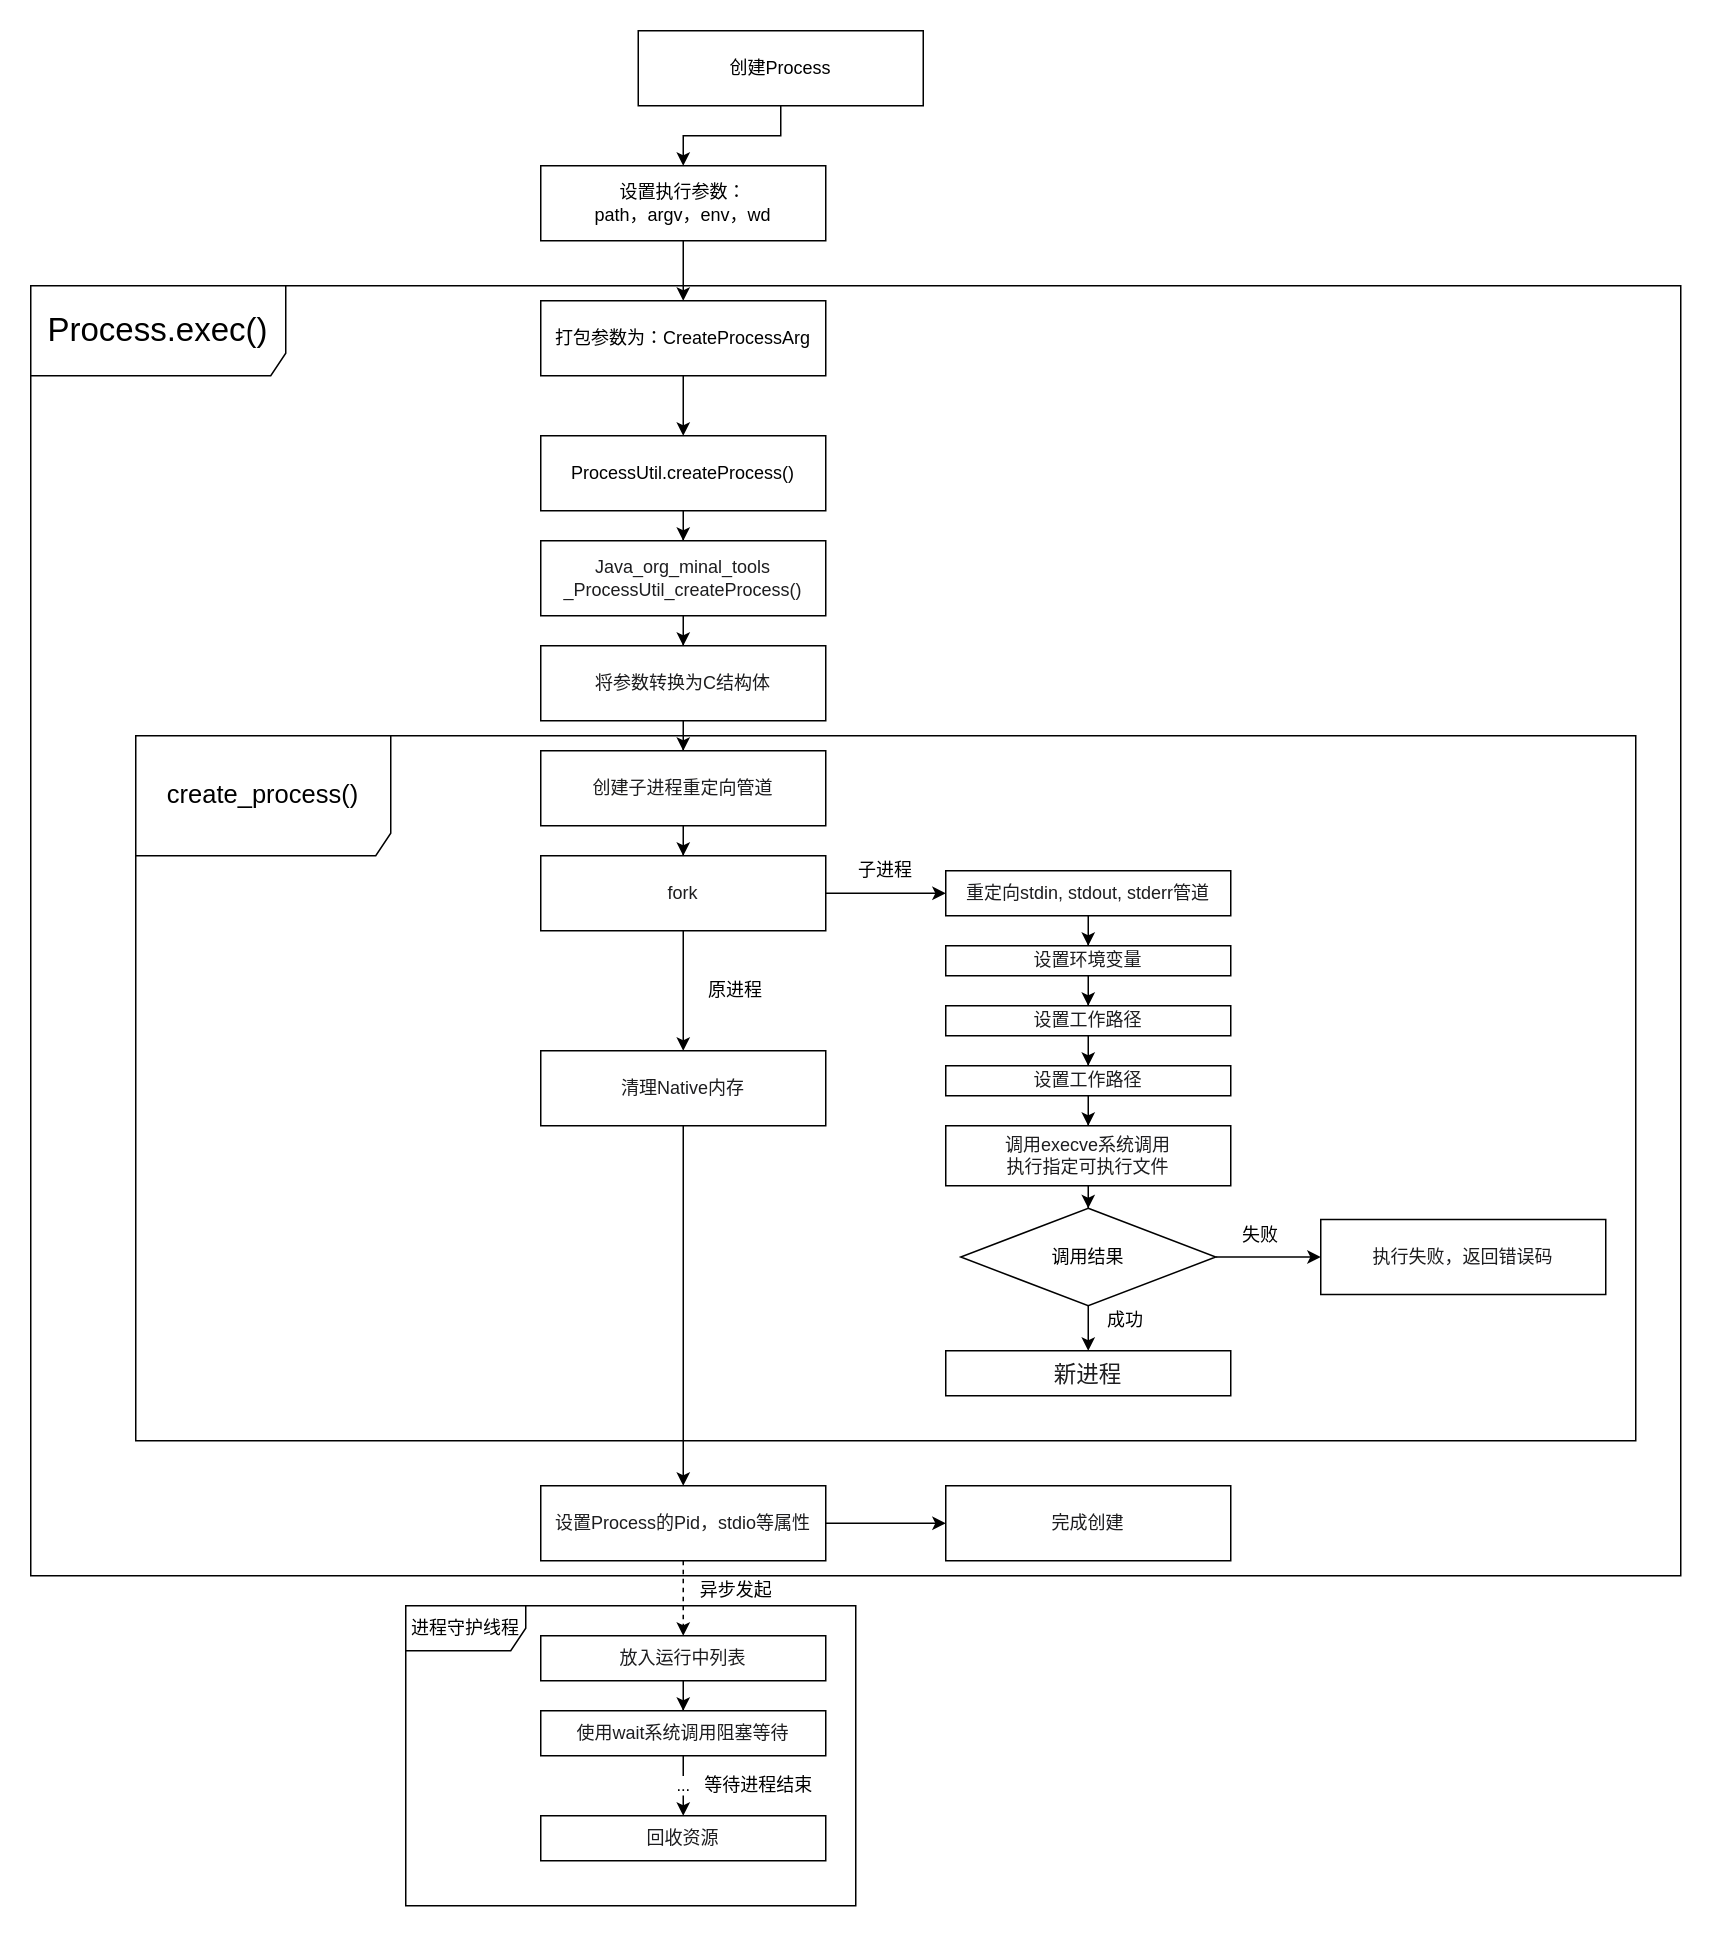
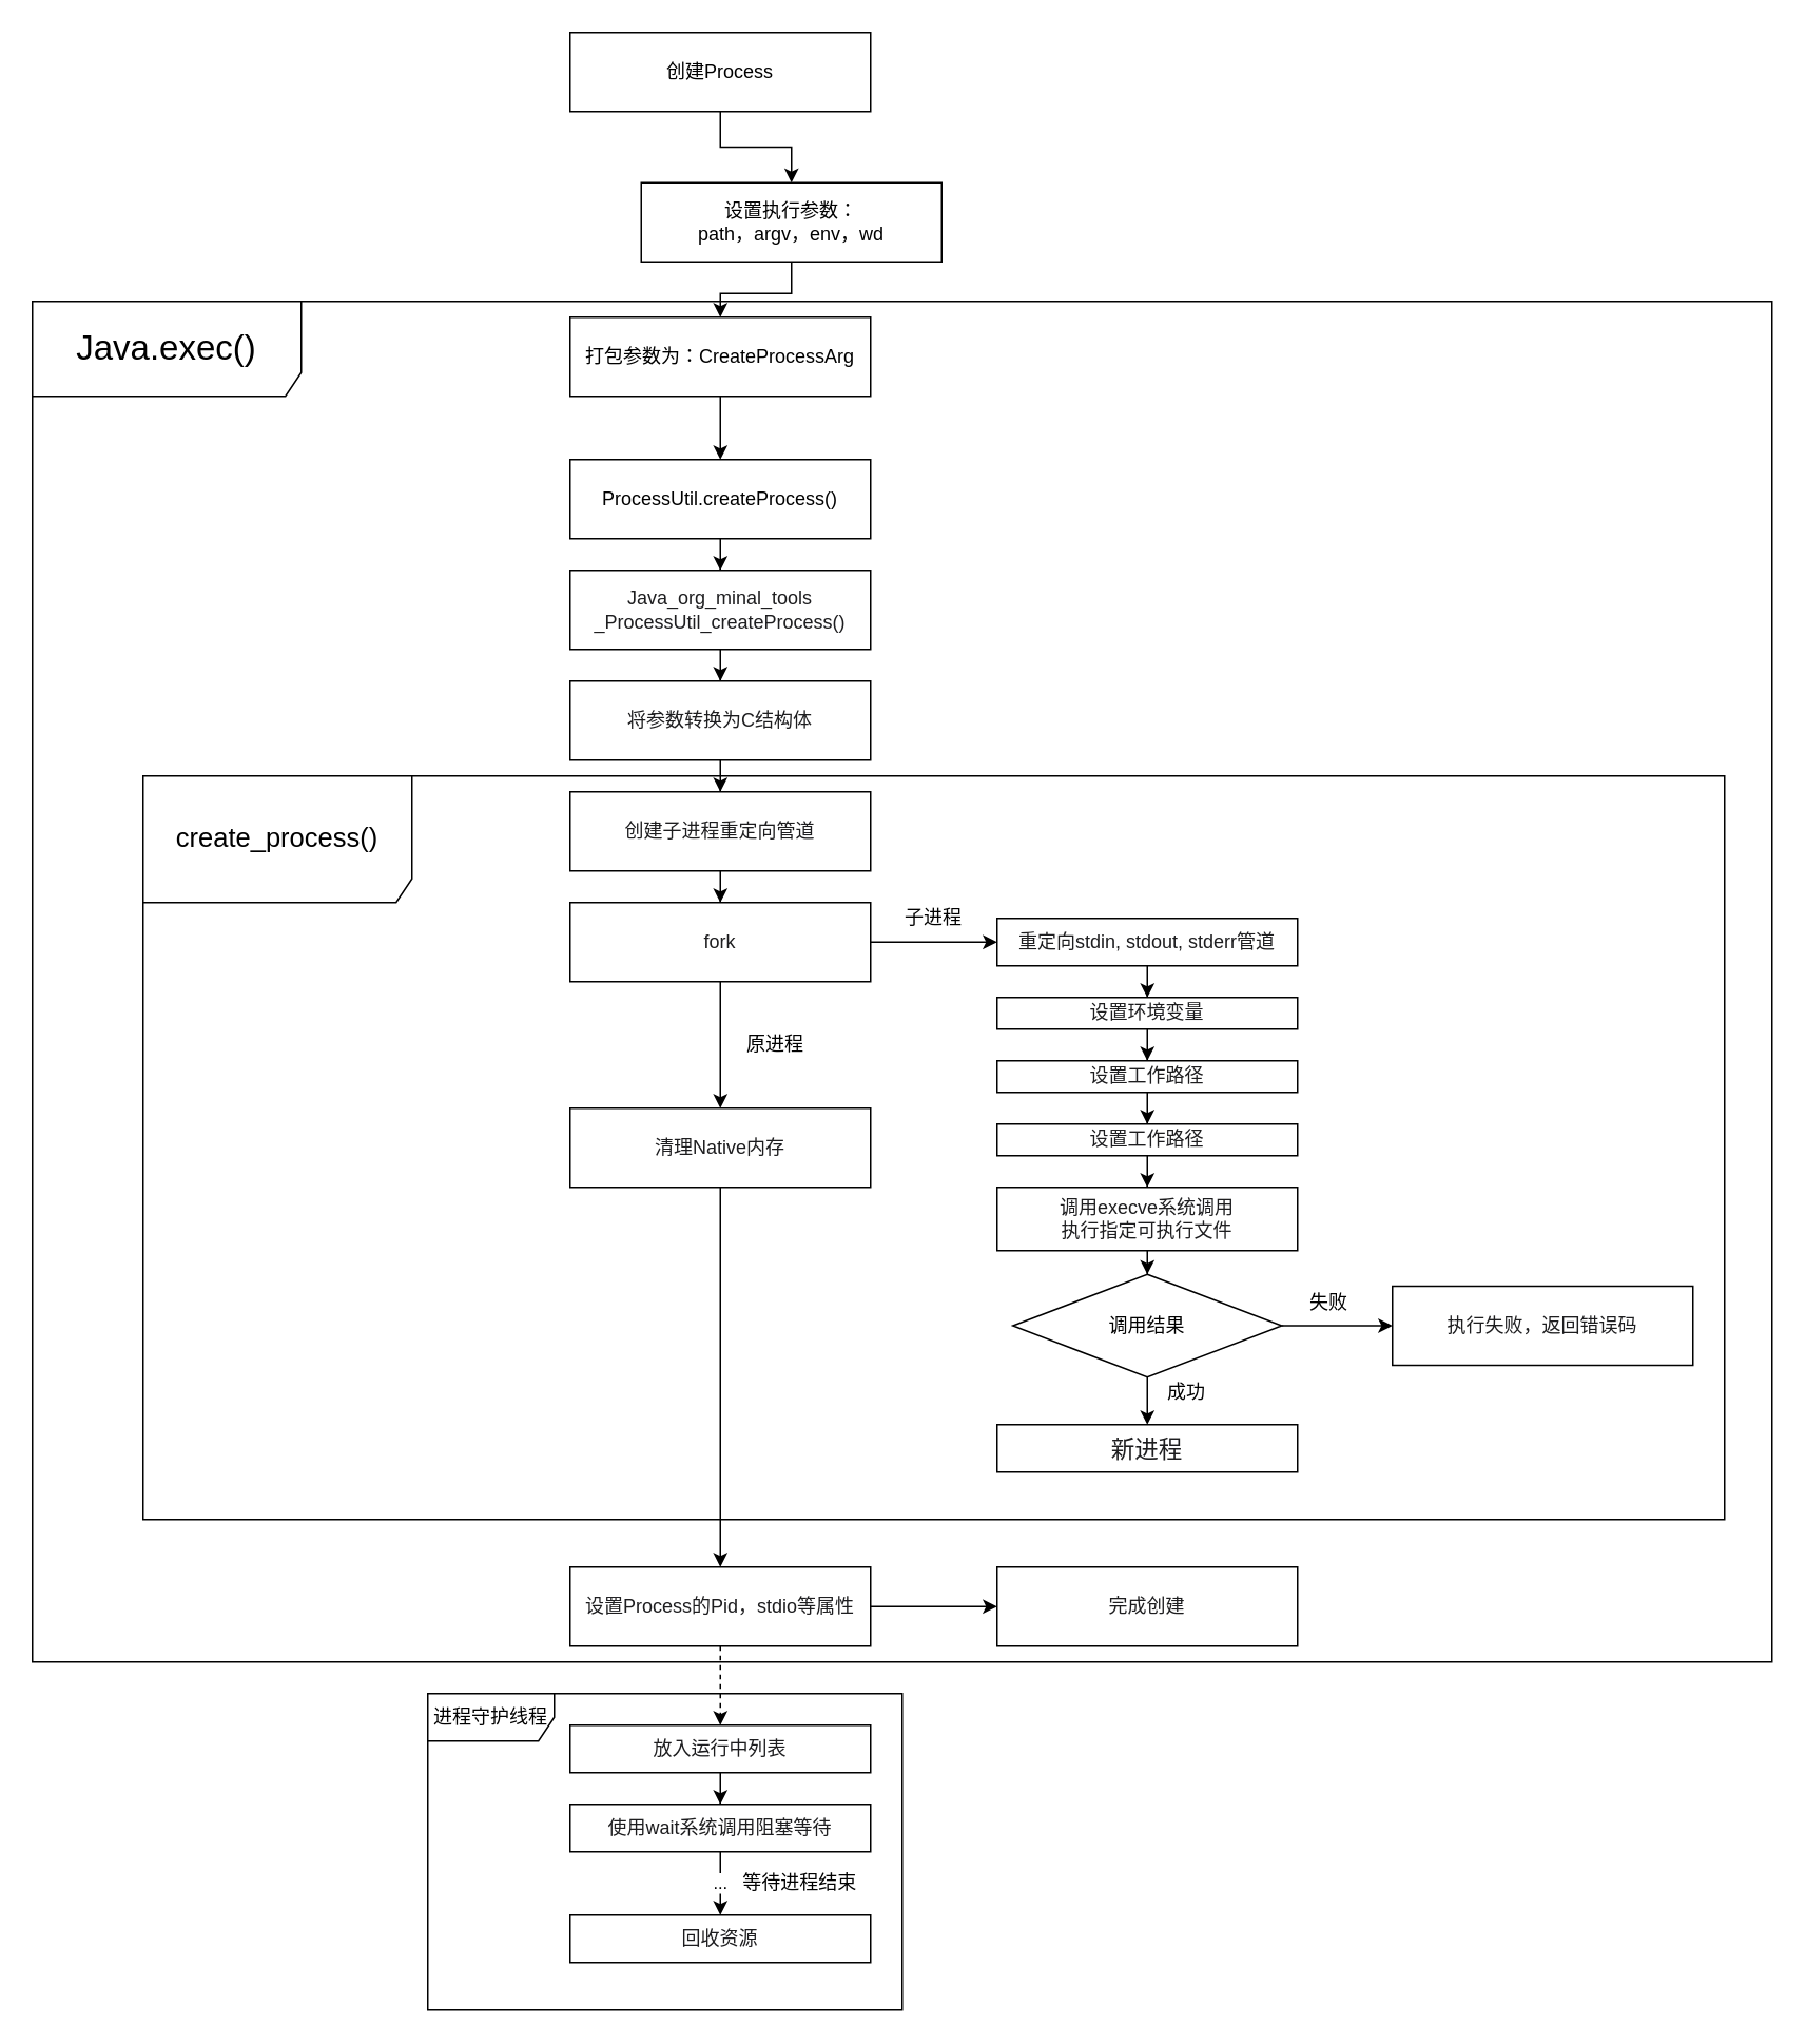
- <mxCell id="4" value="创建Process" style="rounded=0;whiteSpace=wrap;html=1;" vertex="1" parent="1"><mxGeometry x="425" y="20" width="190" height="50" as="geometry" /></mxCell>
+ <mxCell id="4" value="创建Process" style="rounded=0;whiteSpace=wrap;html=1;" vertex="1" parent="1"><mxGeometry x="360" y="20" width="190" height="50" as="geometry" /></mxCell>
- <mxCell id="6" value="设置执行参数：&lt;br&gt;path，argv，env，wd" style="rounded=0;whiteSpace=wrap;html=1;" vertex="1" parent="1"><mxGeometry x="360" y="110" width="190" height="50" as="geometry" /></mxCell>
+ <mxCell id="6" value="设置执行参数：&lt;br&gt;path，argv，env，wd" style="rounded=0;whiteSpace=wrap;html=1;" vertex="1" parent="1"><mxGeometry x="405" y="115" width="190" height="50" as="geometry" /></mxCell>
- <mxCell id="53" value="&lt;font style=&quot;font-size: 22px&quot;&gt;Process.exec()&lt;/font&gt;" style="shape=umlFrame;whiteSpace=wrap;html=1;width=170;height=60;" vertex="1" parent="1"><mxGeometry x="20" y="190" width="1100" height="860" as="geometry" /></mxCell>
+ <mxCell id="53" value="&lt;font style=&quot;font-size: 22px&quot;&gt;Java.exec()&lt;/font&gt;" style="shape=umlFrame;whiteSpace=wrap;html=1;width=170;height=60;" vertex="1" parent="1"><mxGeometry x="20" y="190" width="1100" height="860" as="geometry" /></mxCell>
- <mxCell id="47" value="异步发起" style="text;html=1;align=center;verticalAlign=middle;resizable=0;points=[];autosize=1;" vertex="1" parent="1"><mxGeometry x="460" y="1050" width="60" height="20" as="geometry" /></mxCell>
